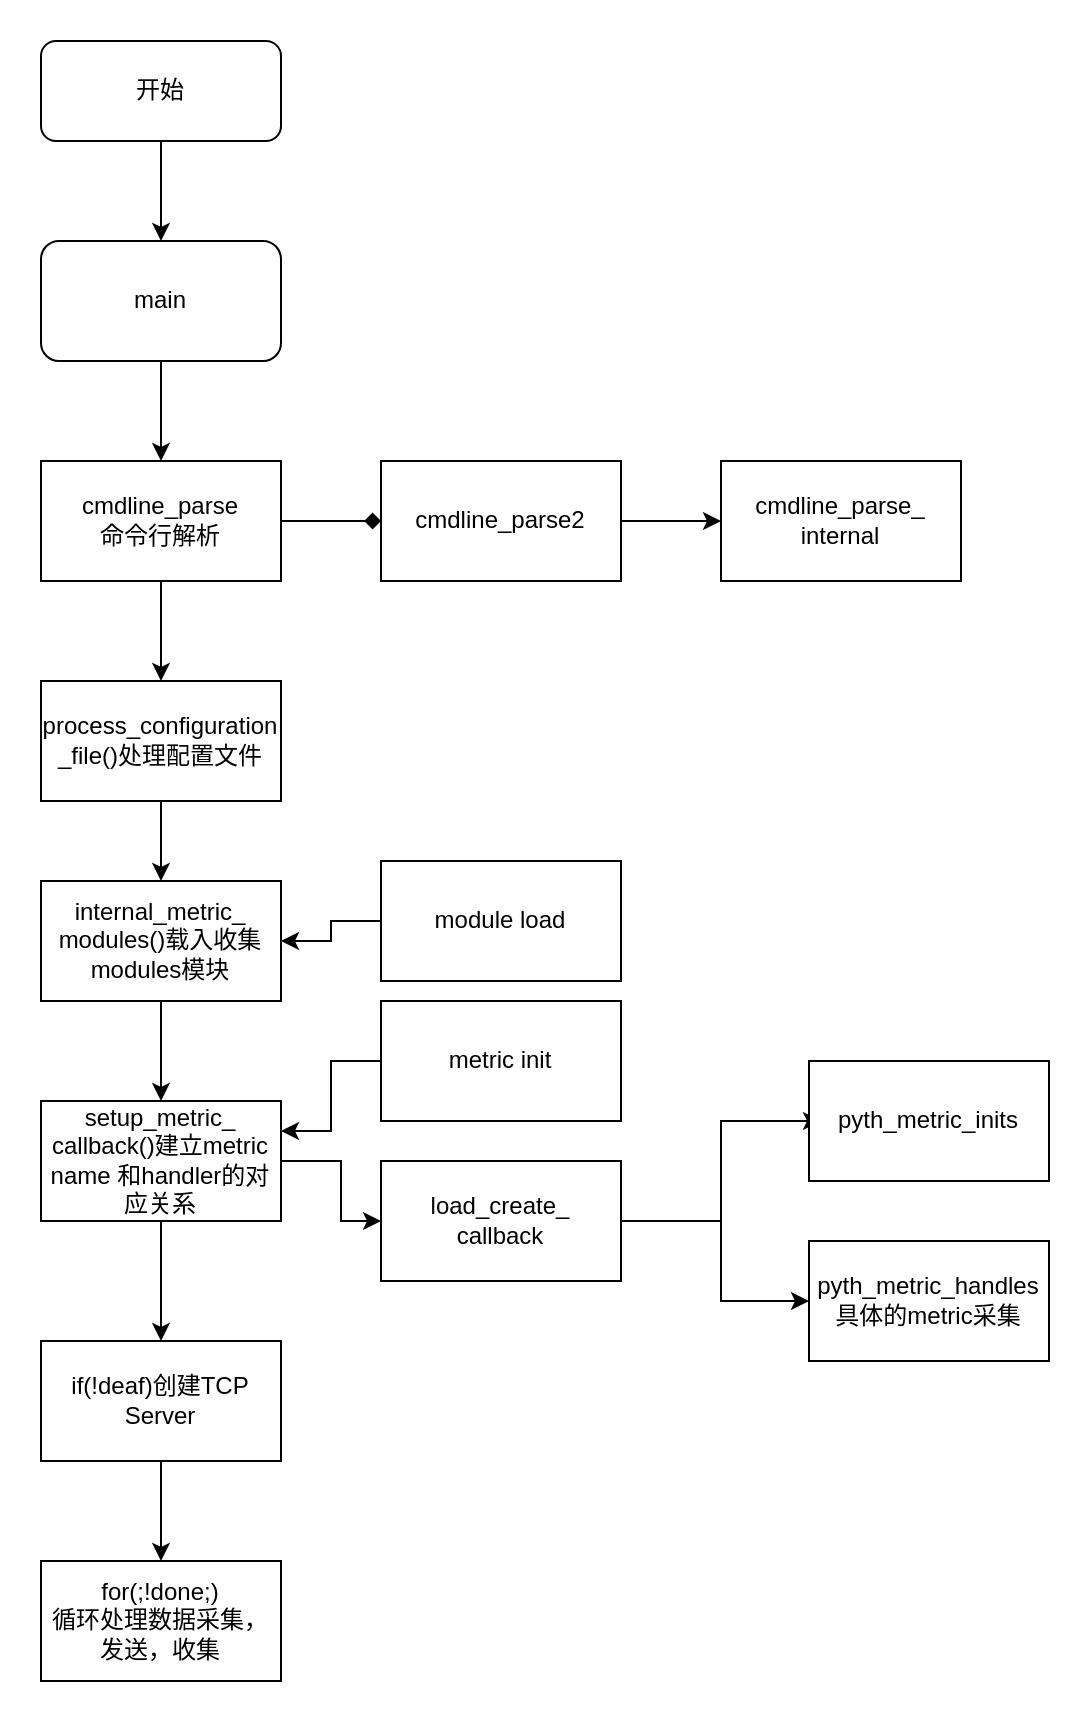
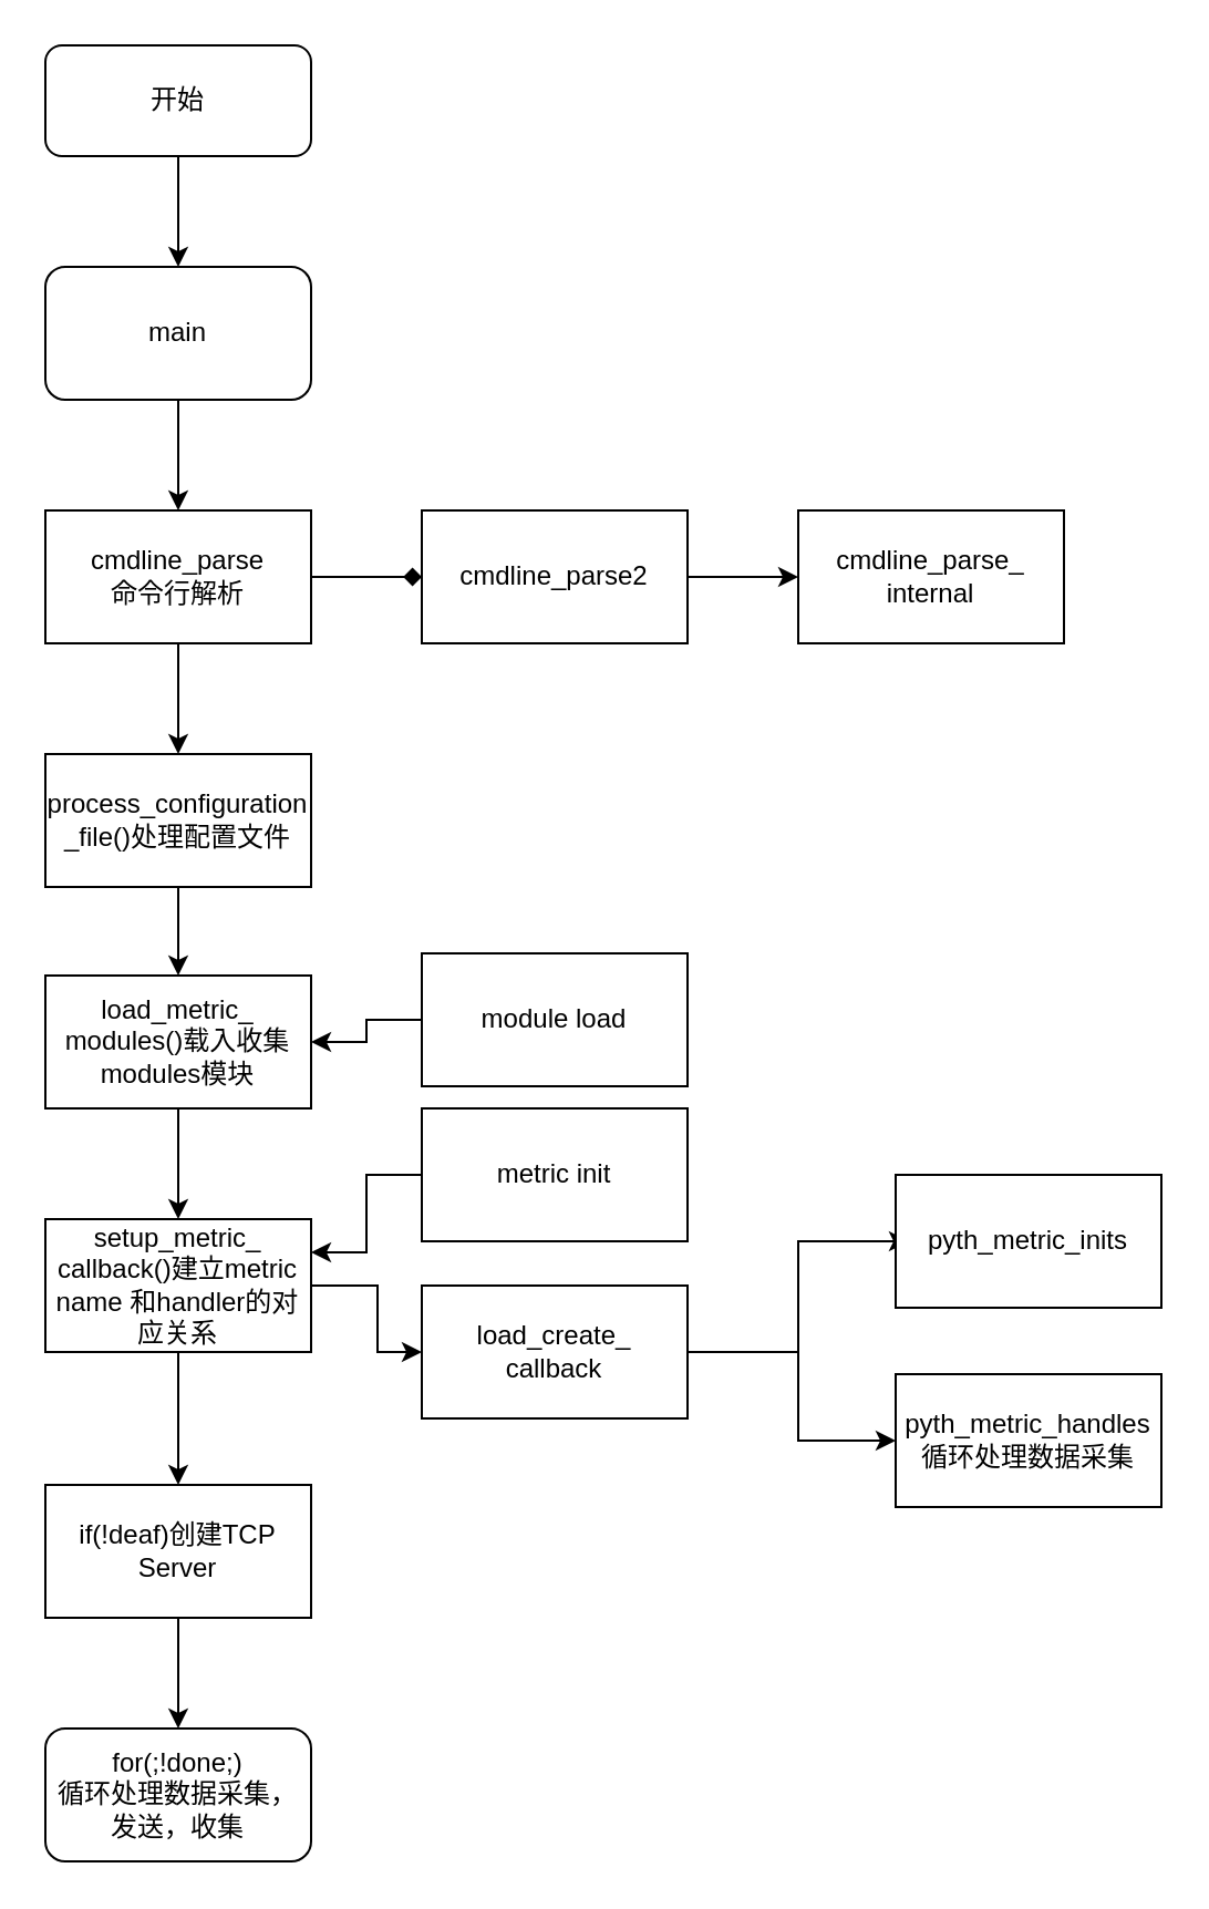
- <mxCell id="14" value="internal_metric_&lt;br&gt;modules()载入收集modules模块" style="rounded=0;whiteSpace=wrap;html=1;" vertex="1" parent="1"><mxGeometry x="20" y="440" width="120" height="60" as="geometry" /></mxCell>
+ <mxCell id="14" value="load_metric_&lt;br&gt;modules()载入收集modules模块" style="rounded=0;whiteSpace=wrap;html=1;" vertex="1" parent="1"><mxGeometry x="20" y="440" width="120" height="60" as="geometry" /></mxCell>
- <mxCell id="30" value="pyth_metric_handles&lt;br&gt;具体的metric采集" style="rounded=0;whiteSpace=wrap;html=1;" vertex="1" parent="1"><mxGeometry x="404" y="620" width="120" height="60" as="geometry" /></mxCell>
+ <mxCell id="30" value="pyth_metric_handles&lt;br&gt;循环处理数据采集" style="rounded=0;whiteSpace=wrap;html=1;" vertex="1" parent="1"><mxGeometry x="404" y="620" width="120" height="60" as="geometry" /></mxCell>
- <mxCell id="23" value="for(;!done;)&lt;br&gt;循环处理数据采集，&lt;br&gt;发送，收集" style="rounded=0;whiteSpace=wrap;html=1;" vertex="1" parent="1"><mxGeometry x="20" y="780" width="120" height="60" as="geometry" /></mxCell>
+ <mxCell id="23" value="for(;!done;)&lt;br&gt;循环处理数据采集，&lt;br&gt;发送，收集" style="whiteSpace=wrap;html=1;rounded=1;" vertex="1" parent="1"><mxGeometry x="20" y="780" width="120" height="60" as="geometry" /></mxCell>
